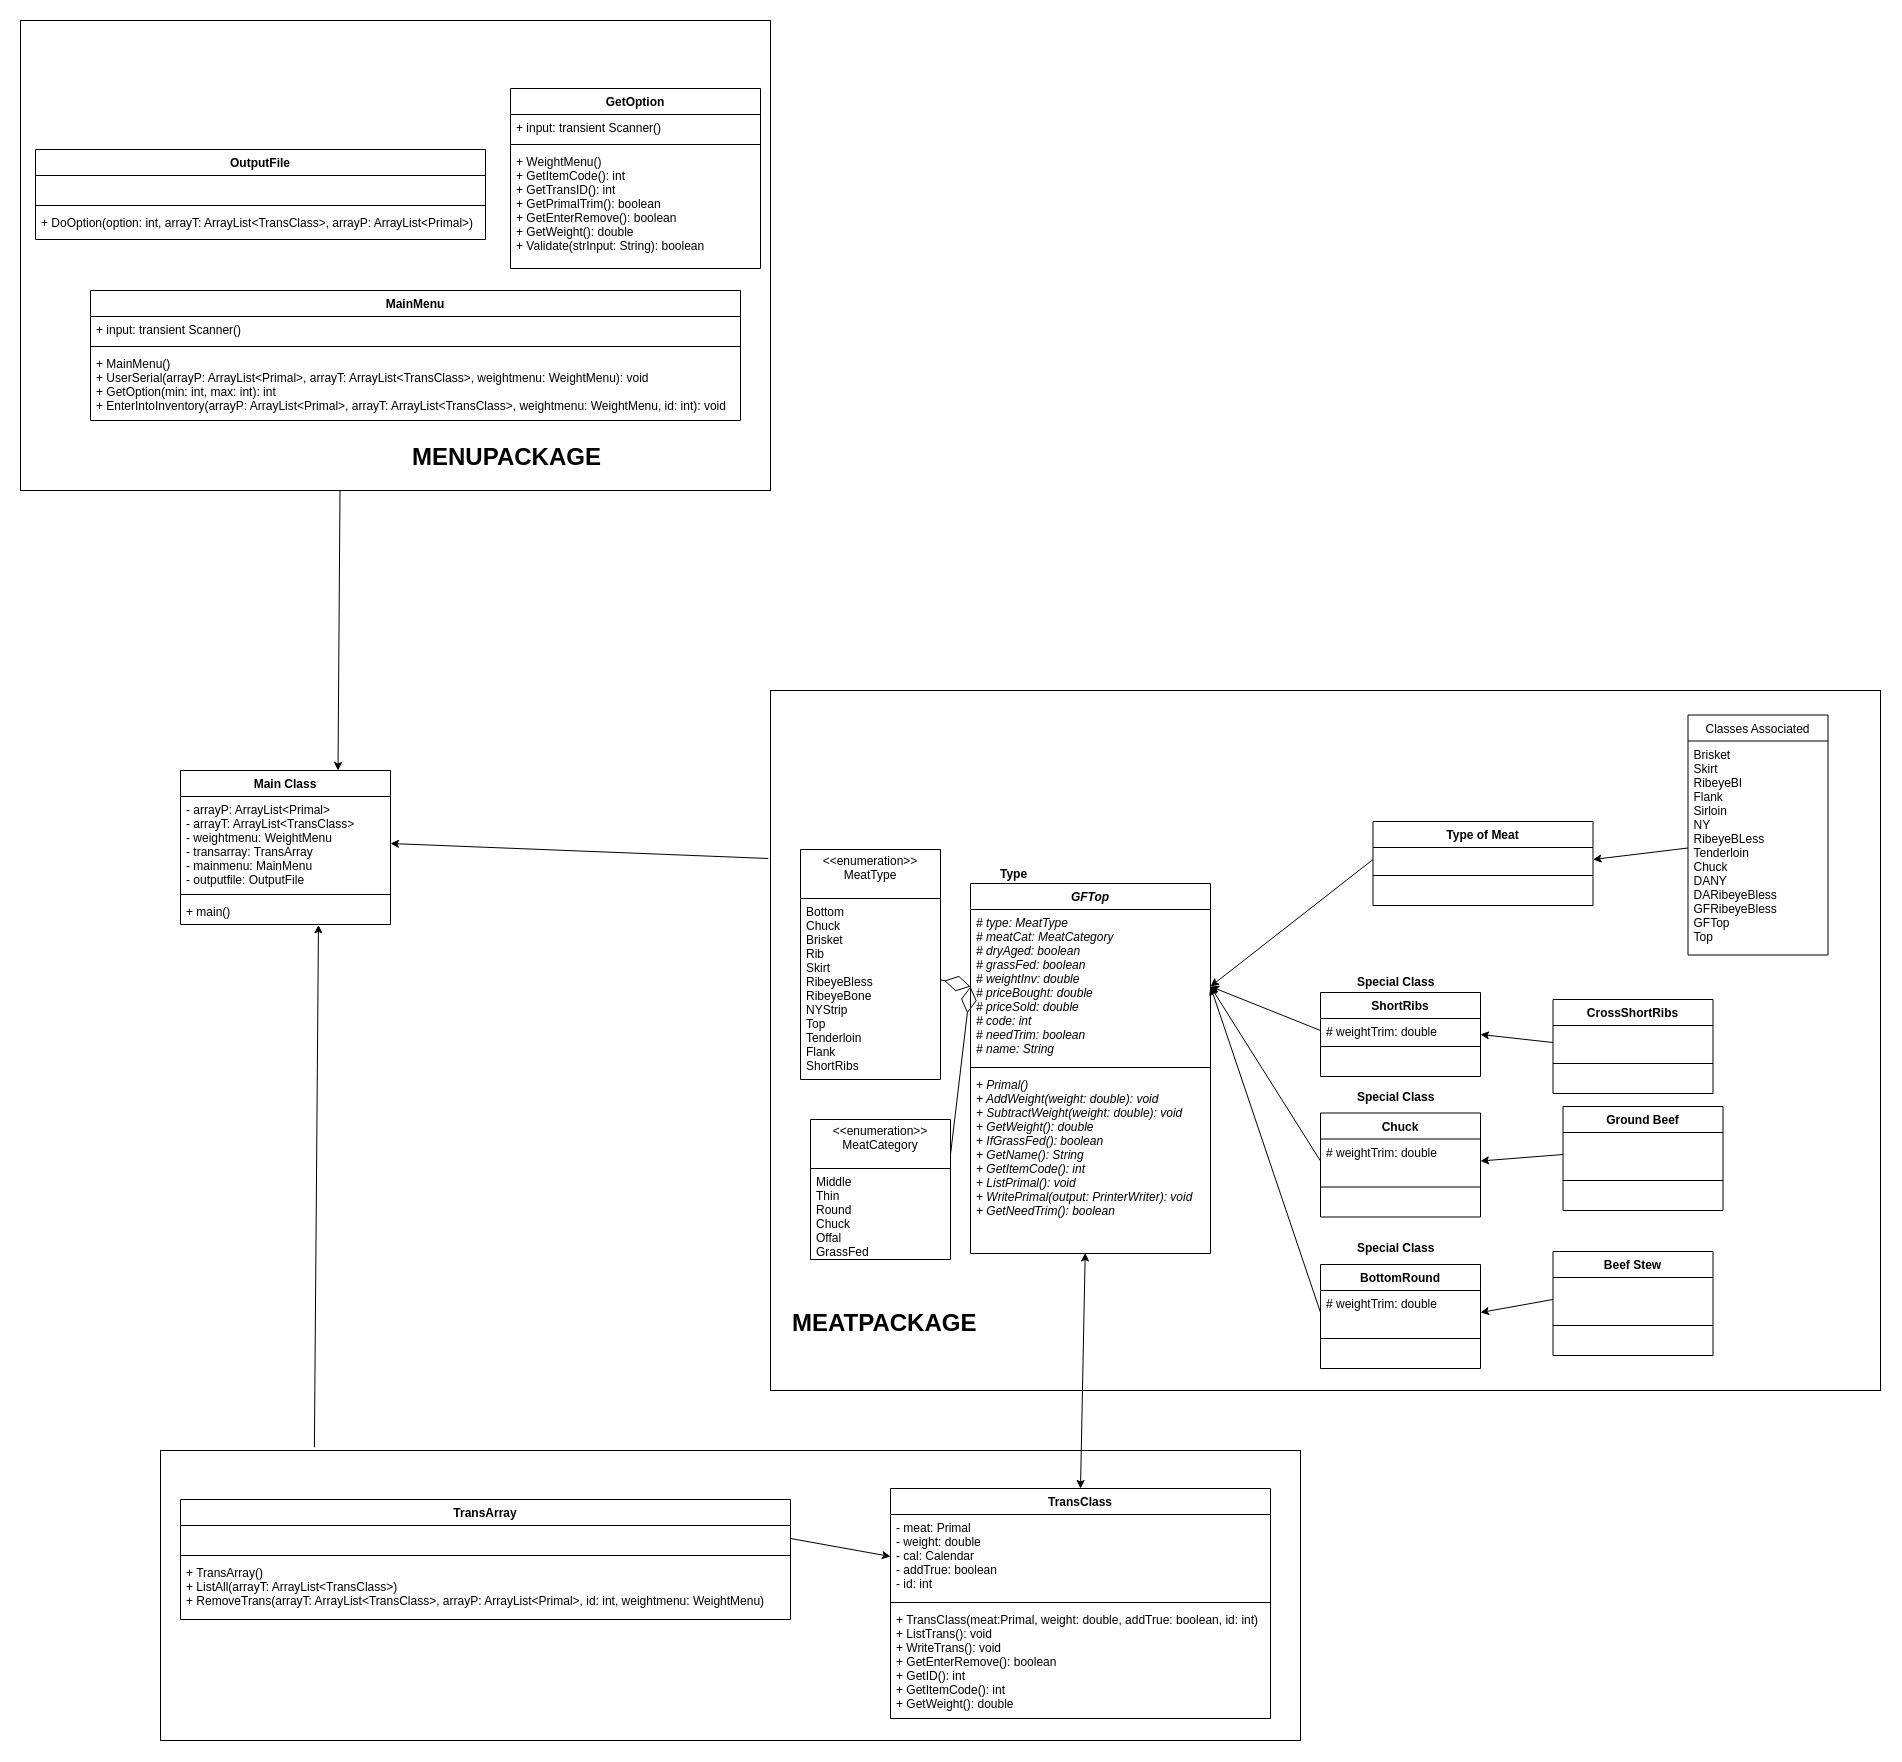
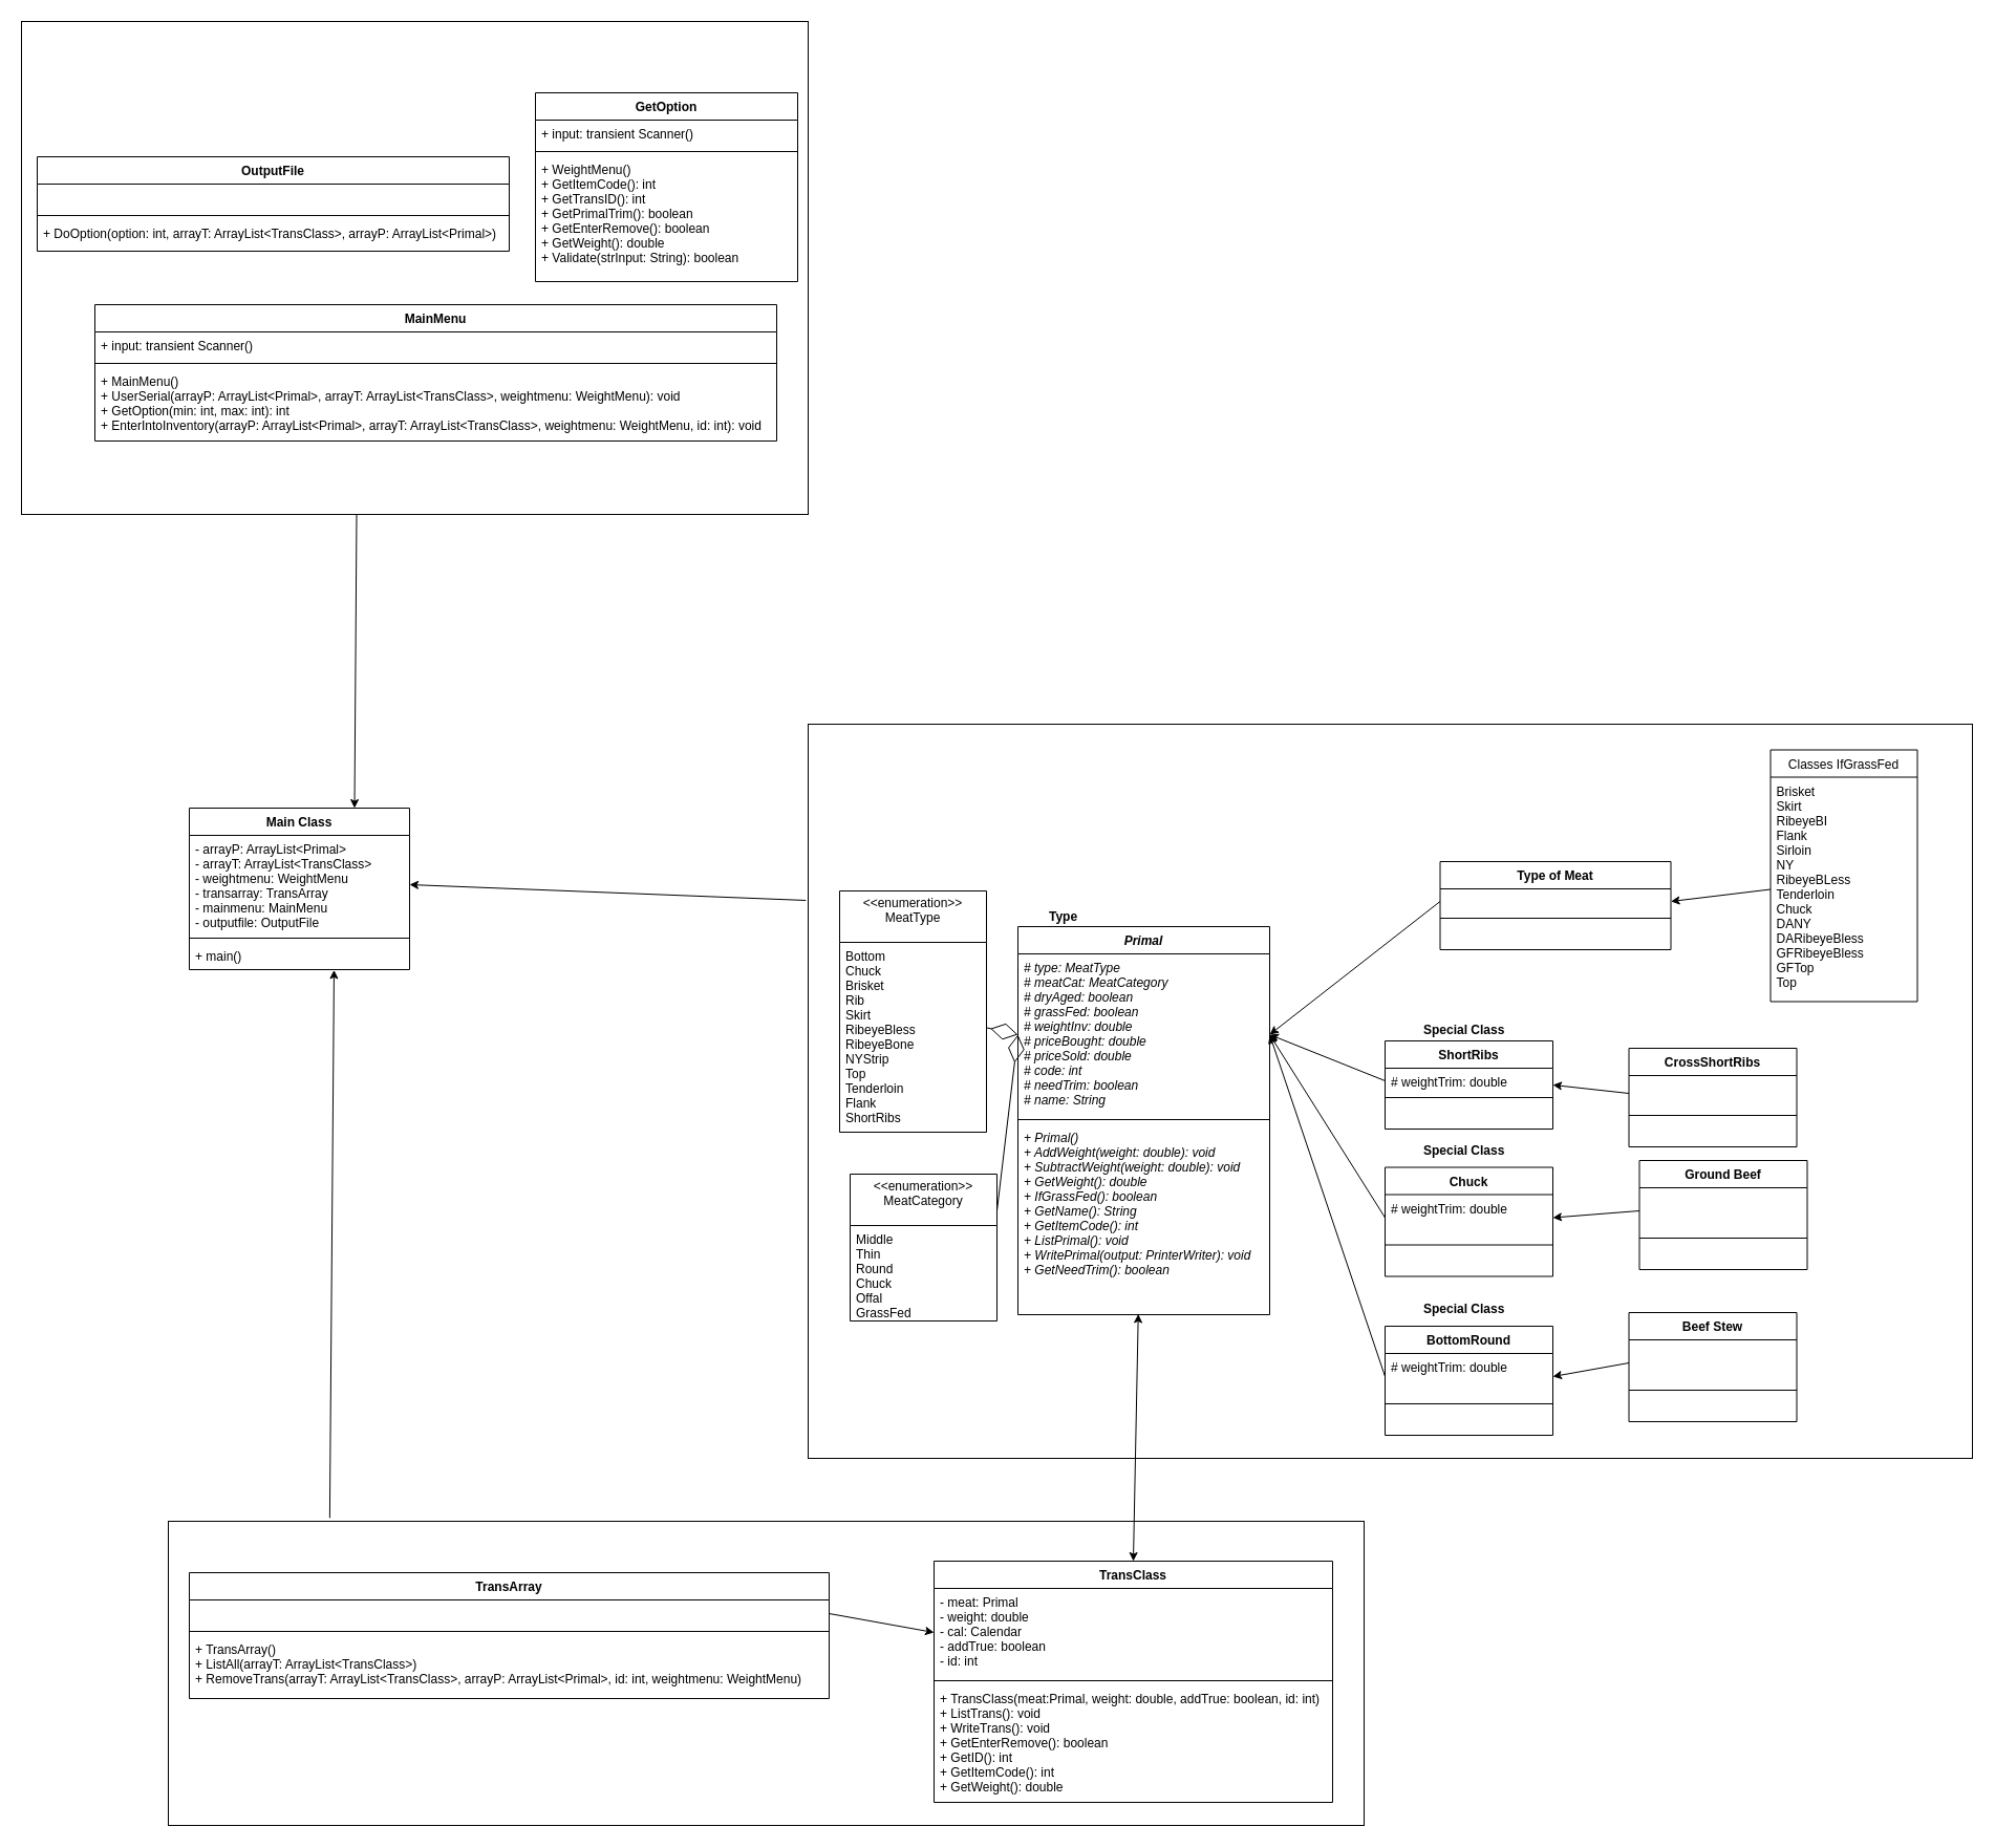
- <mxCell id="84" value="&lt;b&gt;&lt;font style=&quot;font-size: 24px&quot;&gt;MENUPACKAGE&lt;/font&gt;&lt;/b&gt;" style="text;html=1;resizable=0;points=[];autosize=1;align=left;verticalAlign=top;spacingTop=-4;" vertex="1" parent="1"><mxGeometry x="410" y="440.1" width="200" height="20" as="geometry" /></mxCell>
- <mxCell id="37" value="Classes Associated" style="swimlane;fontStyle=0;childLayout=stackLayout;horizontal=1;startSize=26;fillColor=none;horizontalStack=0;resizeParent=1;resizeParentMax=0;resizeLast=0;collapsible=1;marginBottom=0;" vertex="1" parent="1"><mxGeometry x="1687.5" y="714.5" width="140" height="240" as="geometry" /></mxCell>
+ <mxCell id="37" value="Classes IfGrassFed" style="swimlane;fontStyle=0;childLayout=stackLayout;horizontal=1;startSize=26;fillColor=none;horizontalStack=0;resizeParent=1;resizeParentMax=0;resizeLast=0;collapsible=1;marginBottom=0;" vertex="1" parent="1"><mxGeometry x="1687.5" y="714.5" width="140" height="240" as="geometry" /></mxCell>
- <mxCell id="26" value="GFTop" style="swimlane;fontStyle=3;align=center;verticalAlign=top;childLayout=stackLayout;horizontal=1;startSize=26;horizontalStack=0;resizeParent=1;resizeParentMax=0;resizeLast=0;collapsible=1;marginBottom=0;" vertex="1" parent="1"><mxGeometry x="970" y="883" width="240" height="370" as="geometry" /></mxCell>
+ <mxCell id="26" value="Primal" style="swimlane;fontStyle=3;align=center;verticalAlign=top;childLayout=stackLayout;horizontal=1;startSize=26;horizontalStack=0;resizeParent=1;resizeParentMax=0;resizeLast=0;collapsible=1;marginBottom=0;" vertex="1" parent="1"><mxGeometry x="970" y="883" width="240" height="370" as="geometry" /></mxCell>
- <mxCell id="71" value="&lt;b&gt;&lt;font style=&quot;font-size: 24px&quot;&gt;MEATPACKAGE&lt;/font&gt;&lt;/b&gt;" style="text;html=1;resizable=0;points=[];autosize=1;align=left;verticalAlign=top;spacingTop=-4;" vertex="1" parent="1"><mxGeometry y="1306" width="200" height="20" as="geometry" x="790" /></mxCell>
